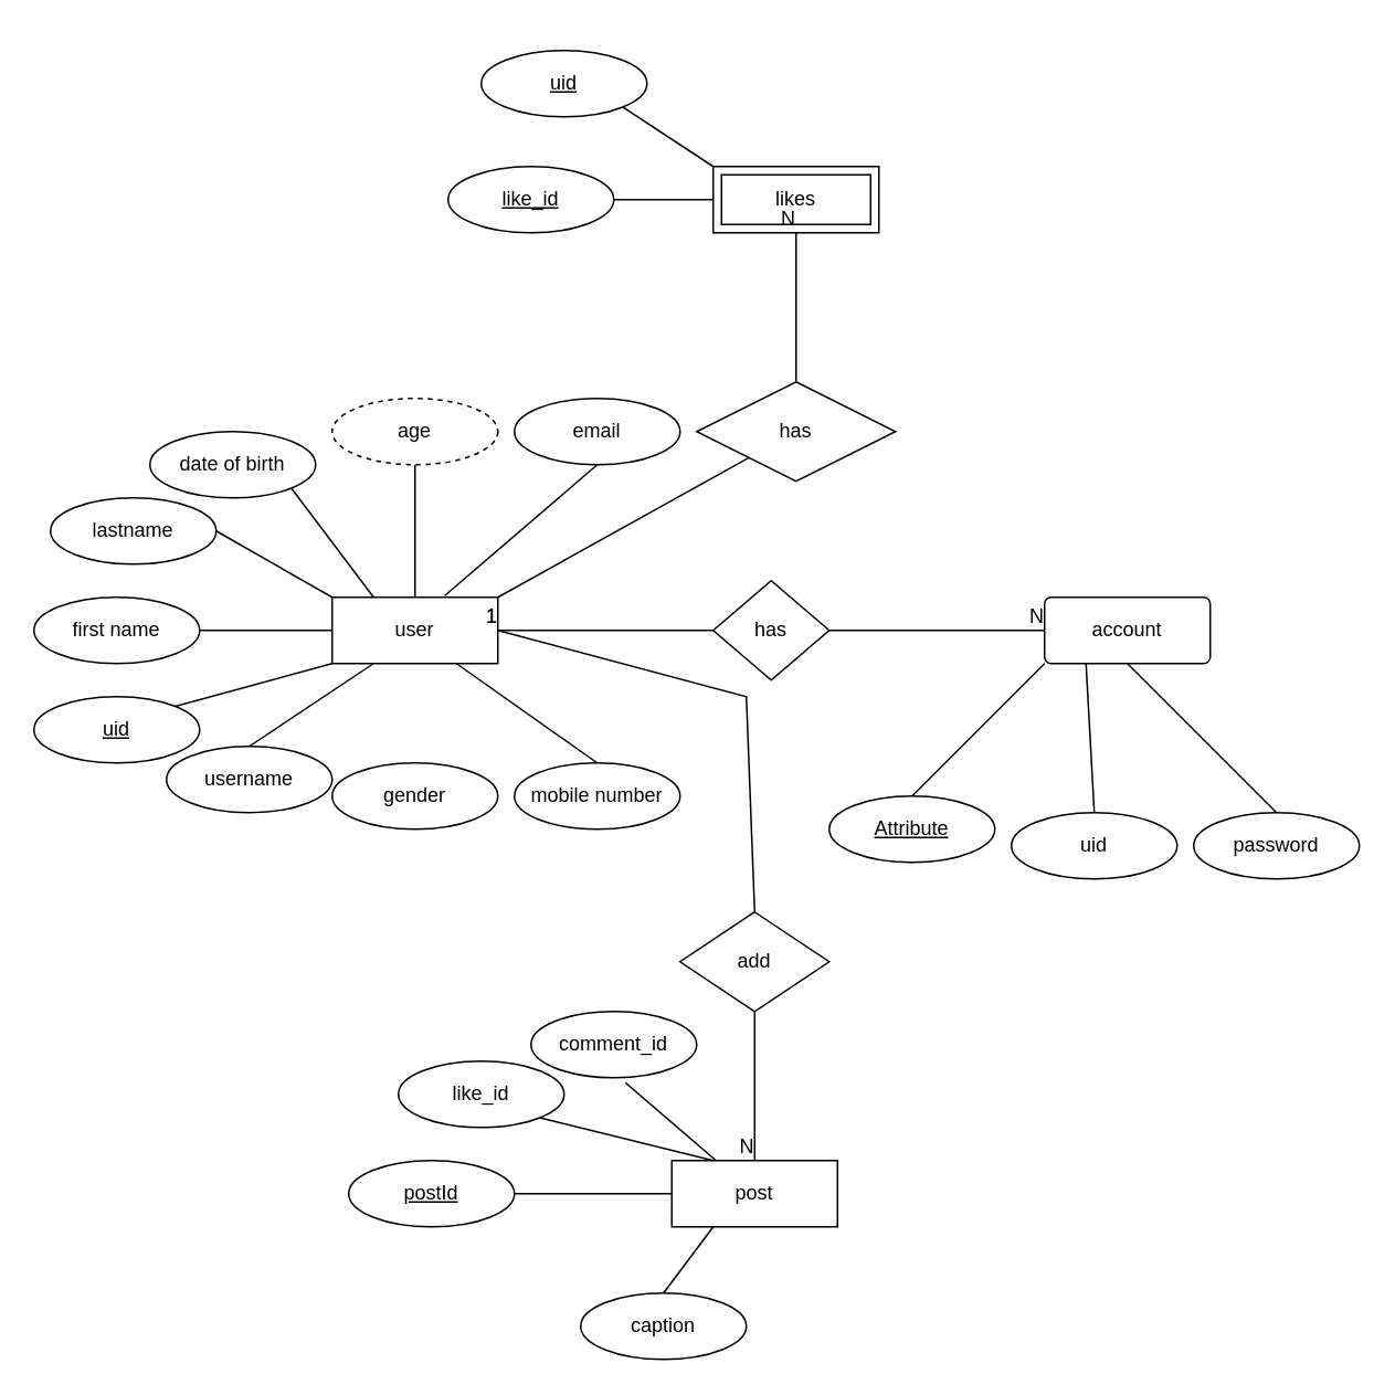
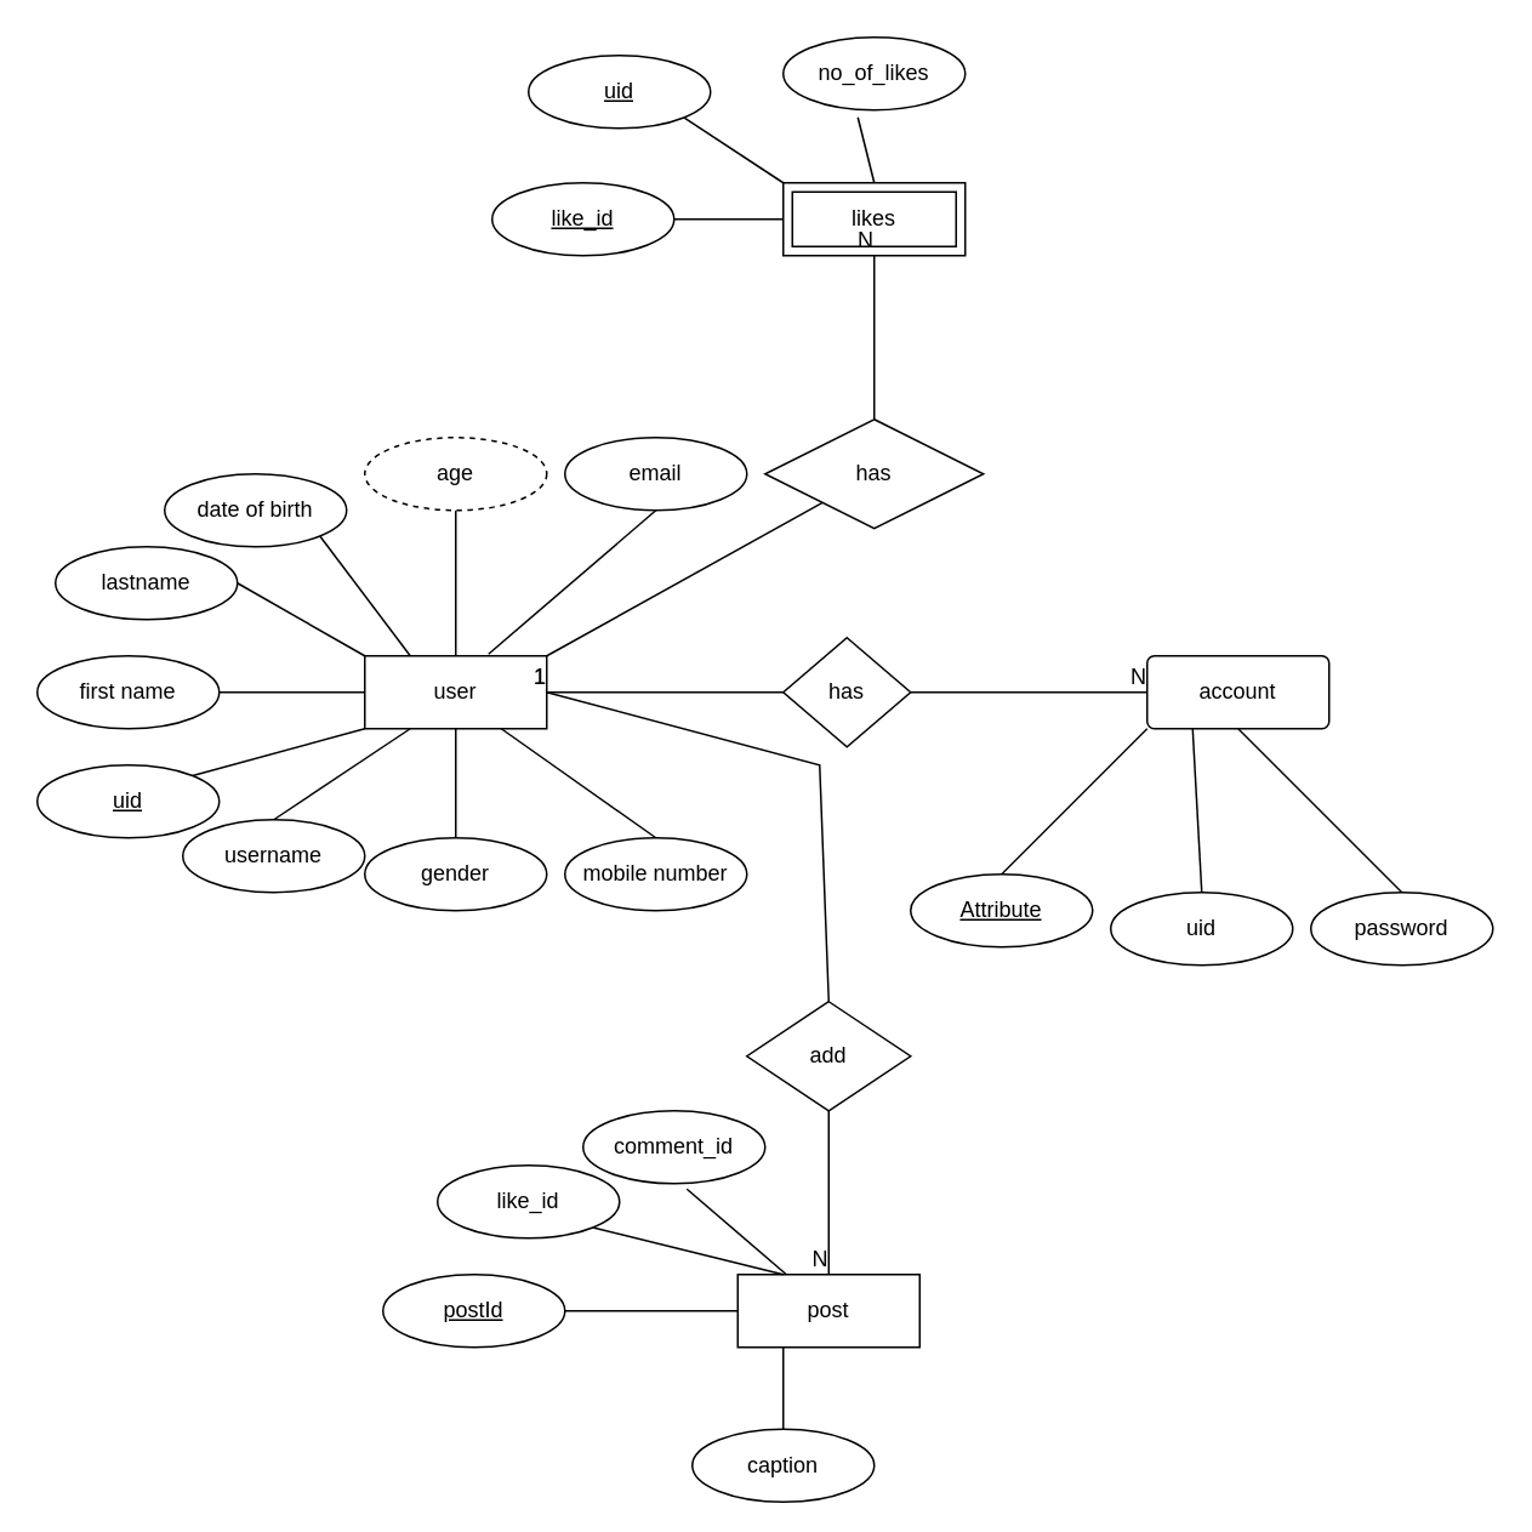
+ <mxCell id="56" value="no_of_likes" style="ellipse;whiteSpace=wrap;html=1;align=center;" vertex="1" parent="1"><mxGeometry x="430" y="20" width="100" height="40" as="geometry" /></mxCell>
+ <mxCell id="57" value="" style="endArrow=none;html=1;rounded=0;exitX=0.41;exitY=1.1;exitDx=0;exitDy=0;exitPerimeter=0;entryX=0.5;entryY=0;entryDx=0;entryDy=0;" edge="1" parent="1" source="56" target="49"><mxGeometry relative="1" as="geometry"><mxPoint x="630" y="100" as="sourcePoint" /><mxPoint x="790" y="100" as="targetPoint" /></mxGeometry></mxCell>
+ <mxCell id="22" value="" style="endArrow=none;html=1;rounded=0;exitX=0.5;exitY=0;exitDx=0;exitDy=0;entryX=0.5;entryY=1;entryDx=0;entryDy=0;" edge="1" source="21" parent="1" target="3"><mxGeometry relative="1" as="geometry"><mxPoint x="270" y="485" as="sourcePoint" /><mxPoint x="225" y="410" as="targetPoint" /></mxGeometry></mxCell>
- <mxCell id="40" value="caption" style="ellipse;whiteSpace=wrap;html=1;align=center;" vertex="1" parent="1"><mxGeometry x="350" y="780" width="100" height="40" as="geometry" /></mxCell>
+ <mxCell id="40" value="caption" style="ellipse;whiteSpace=wrap;html=1;align=center;" vertex="1" parent="1"><mxGeometry x="380" y="785" width="100" height="40" as="geometry" /></mxCell>
